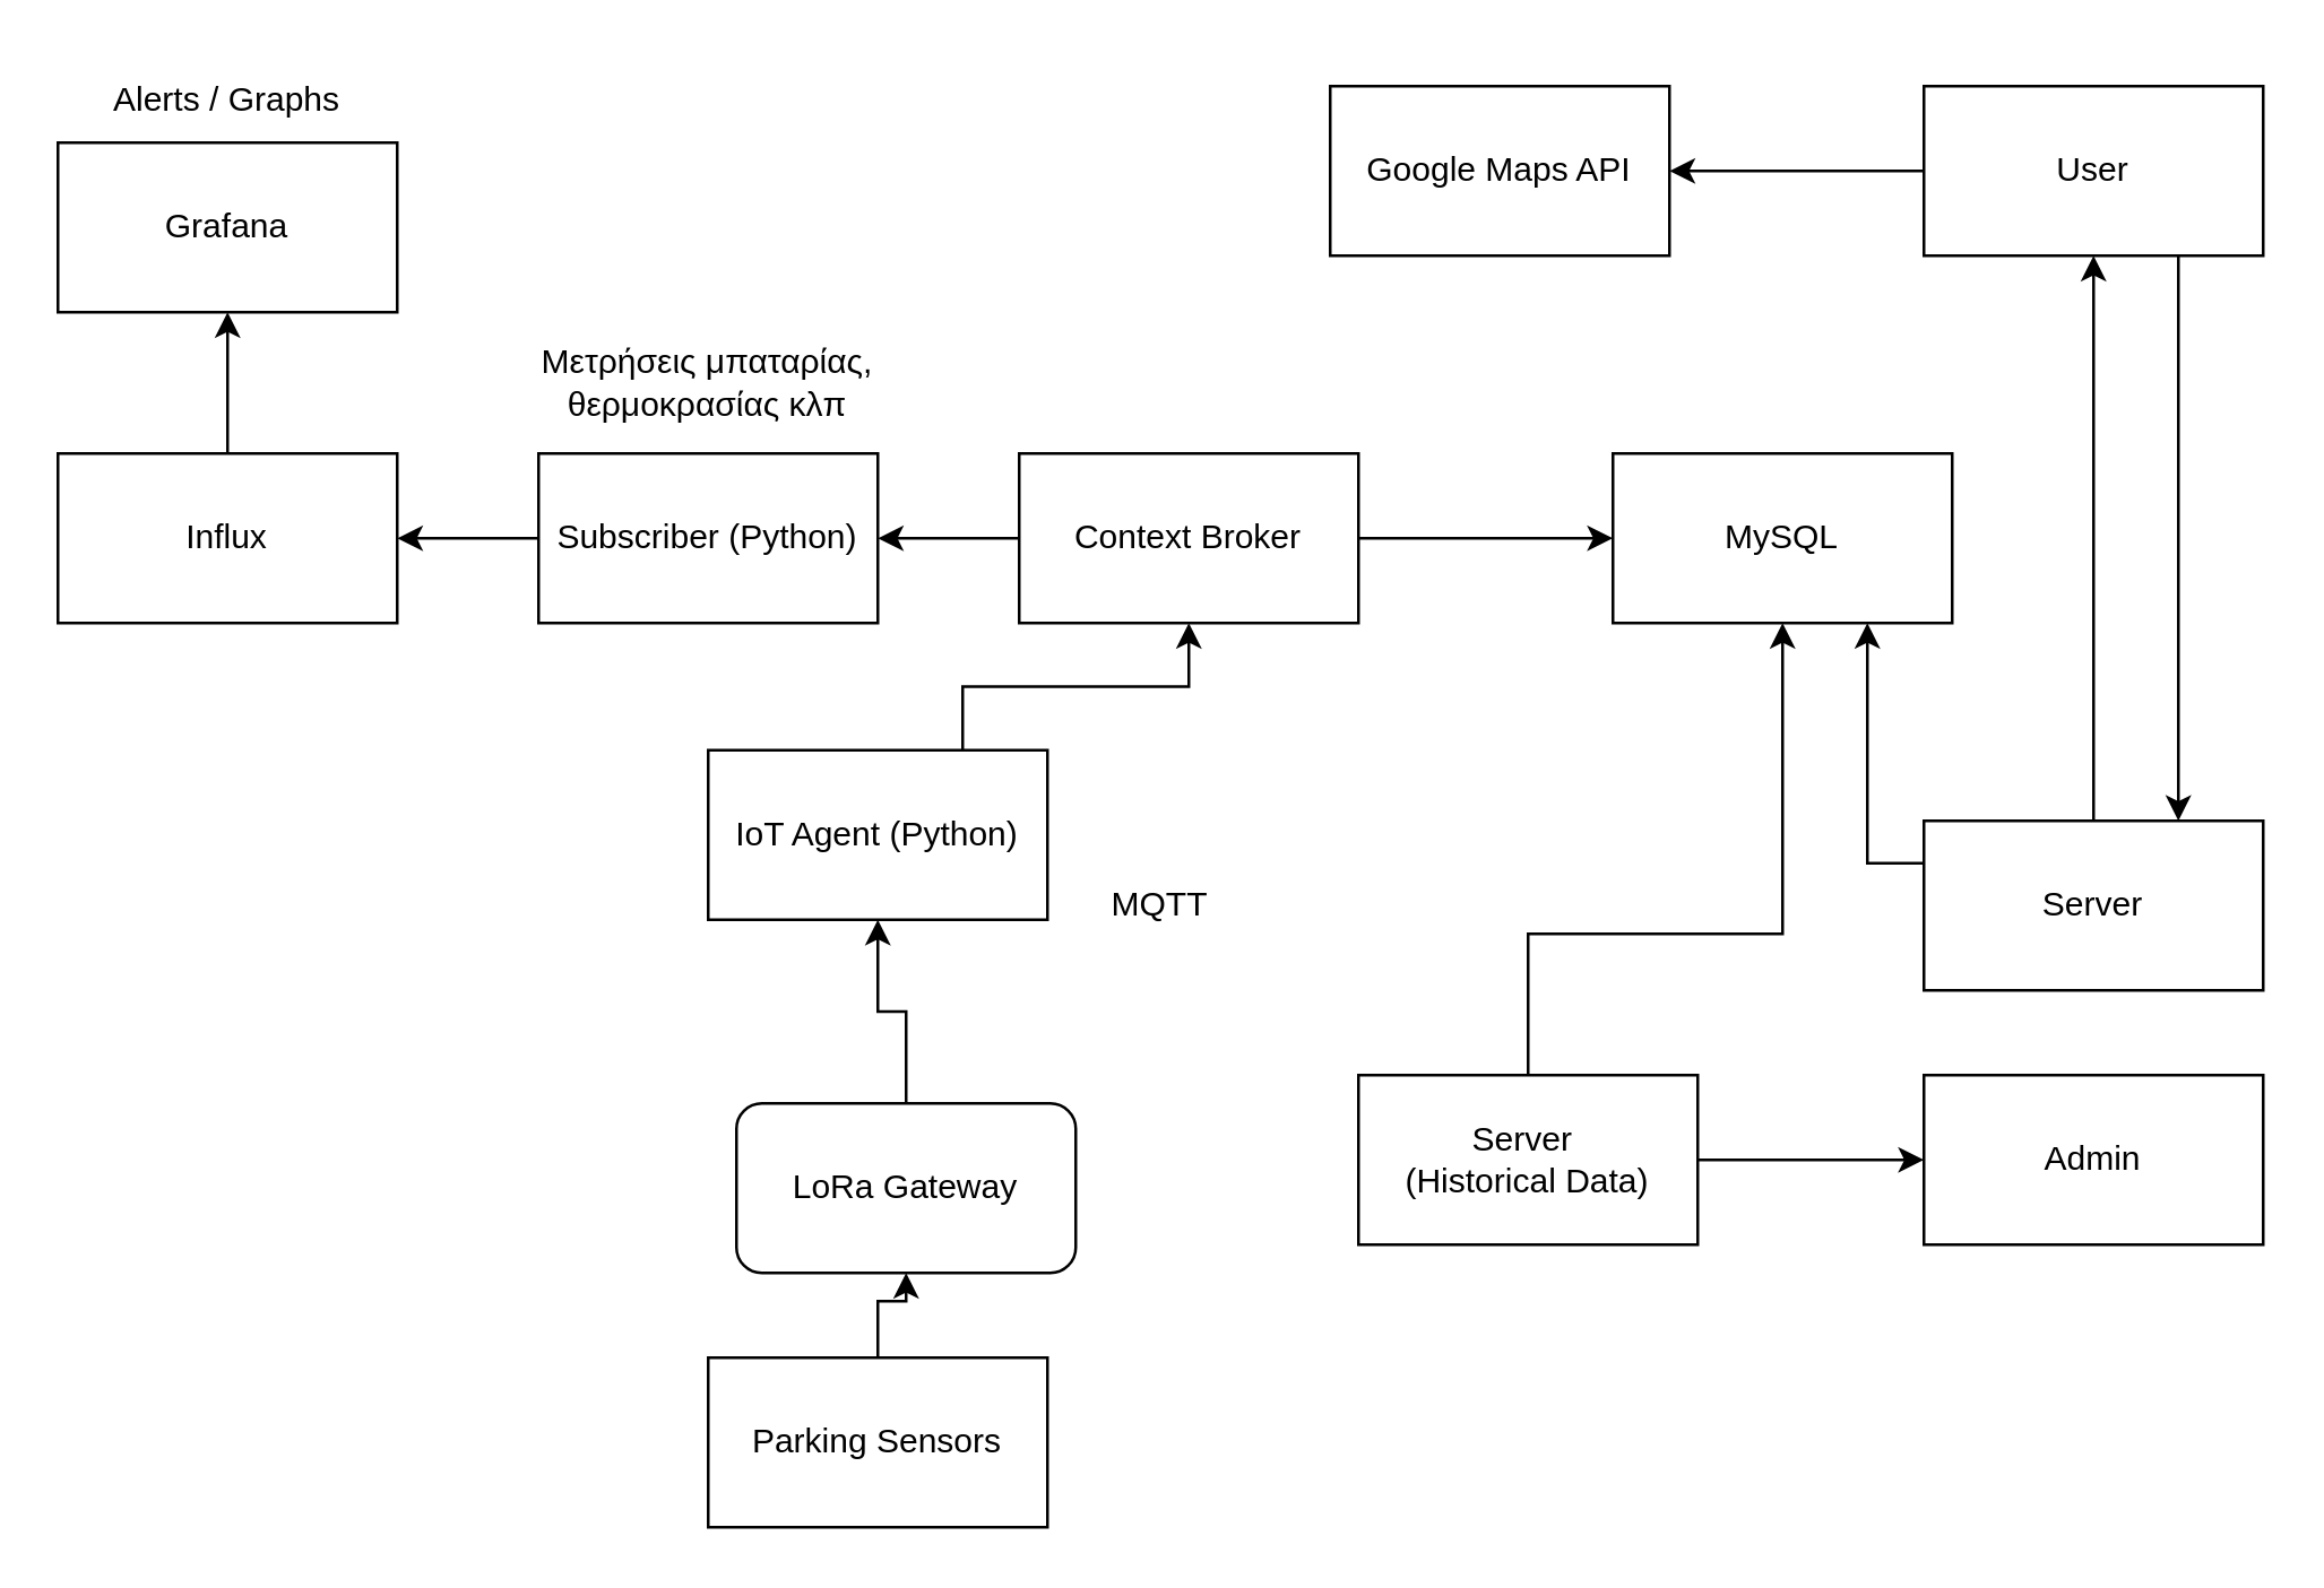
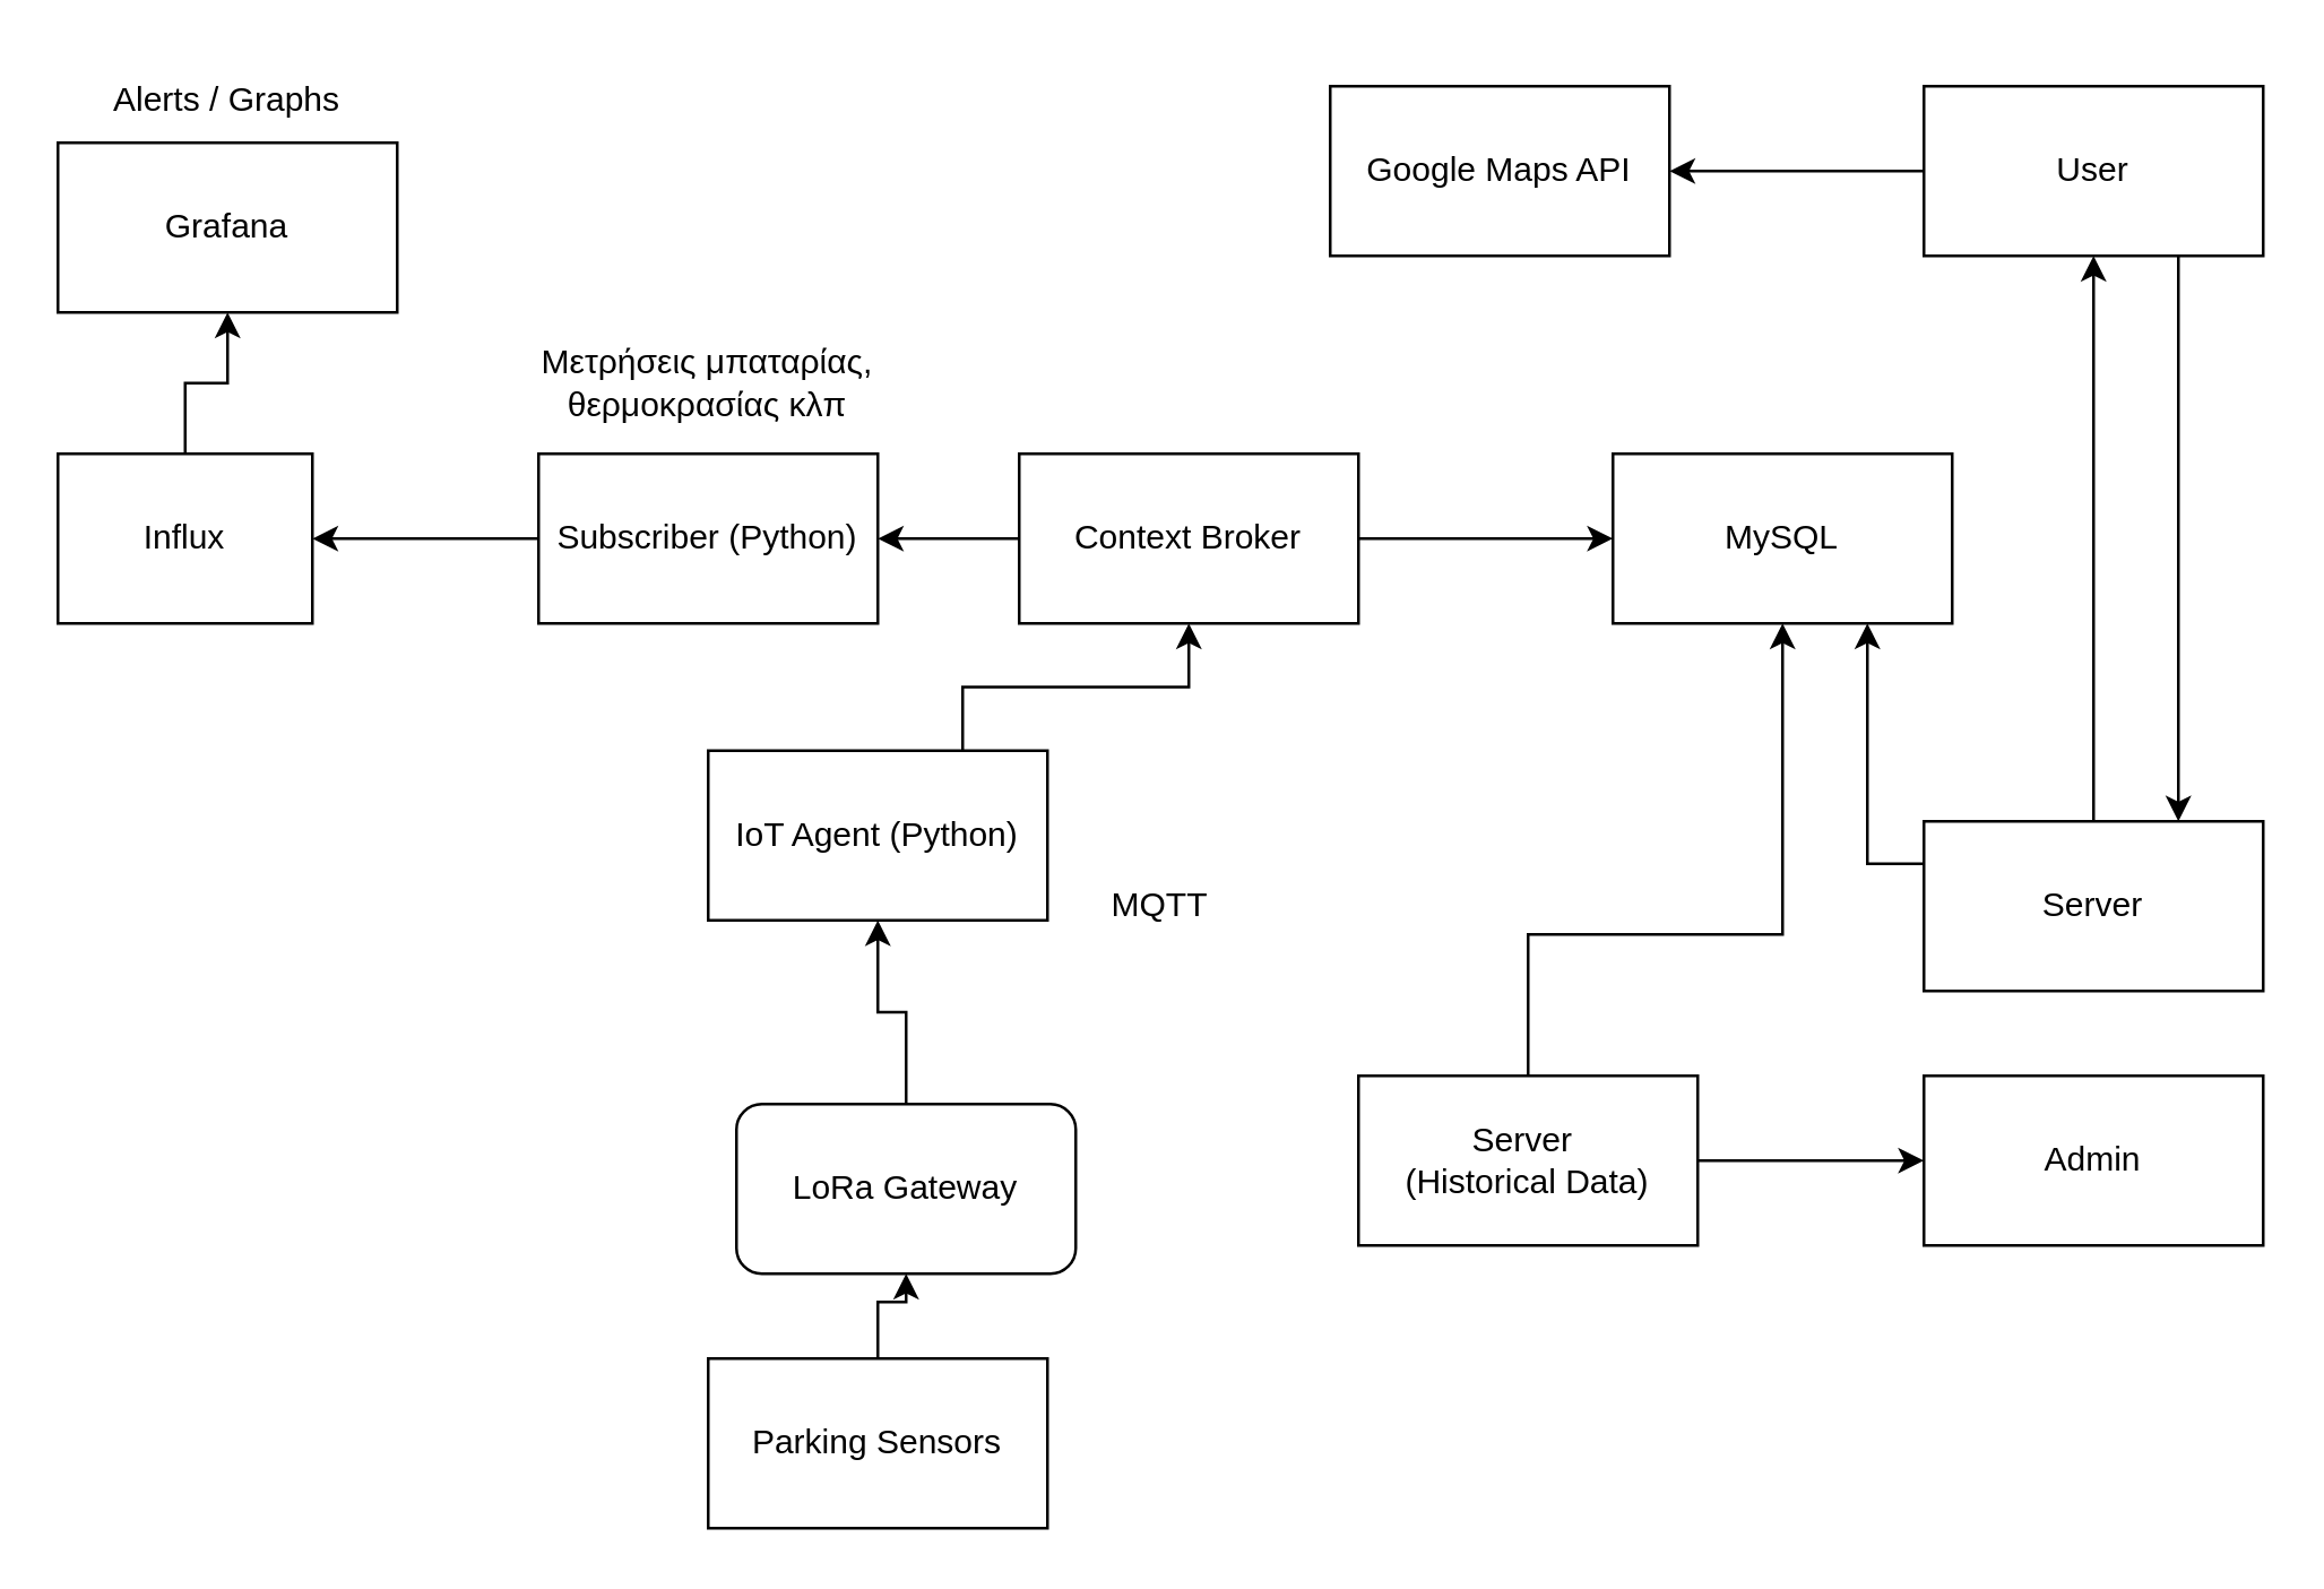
- <mxCell id="7" value="Influx" style="rounded=0;whiteSpace=wrap;html=1;" parent="1" vertex="1"><mxGeometry x="20" y="160" width="120" height="60" as="geometry" /></mxCell>
+ <mxCell id="7" value="Influx" style="rounded=0;whiteSpace=wrap;html=1;" parent="1" vertex="1"><mxGeometry x="20" y="160" width="90" height="60" as="geometry" /></mxCell>
